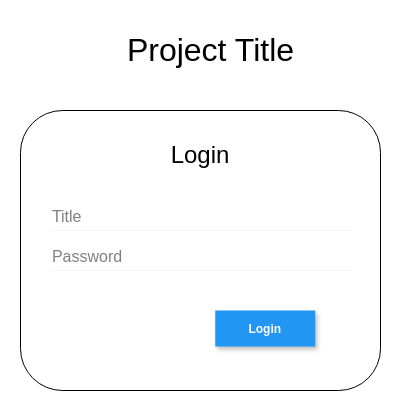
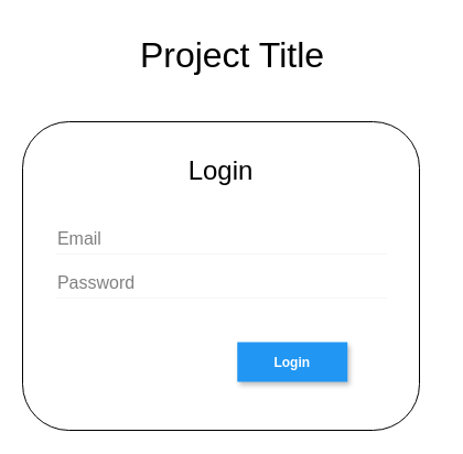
- <mxCell id="8" value="Title" style="text;fontColor=#808080;fontSize=16;verticalAlign=middle;strokeColor=none;fillColor=none;" vertex="1" parent="7"><mxGeometry width="300.75" height="30" as="geometry" /></mxCell>
+ <mxCell id="8" value="Email" style="text;fontColor=#808080;fontSize=16;verticalAlign=middle;strokeColor=none;fillColor=none;" vertex="1" parent="7"><mxGeometry width="300.75" height="30" as="geometry" /></mxCell>
